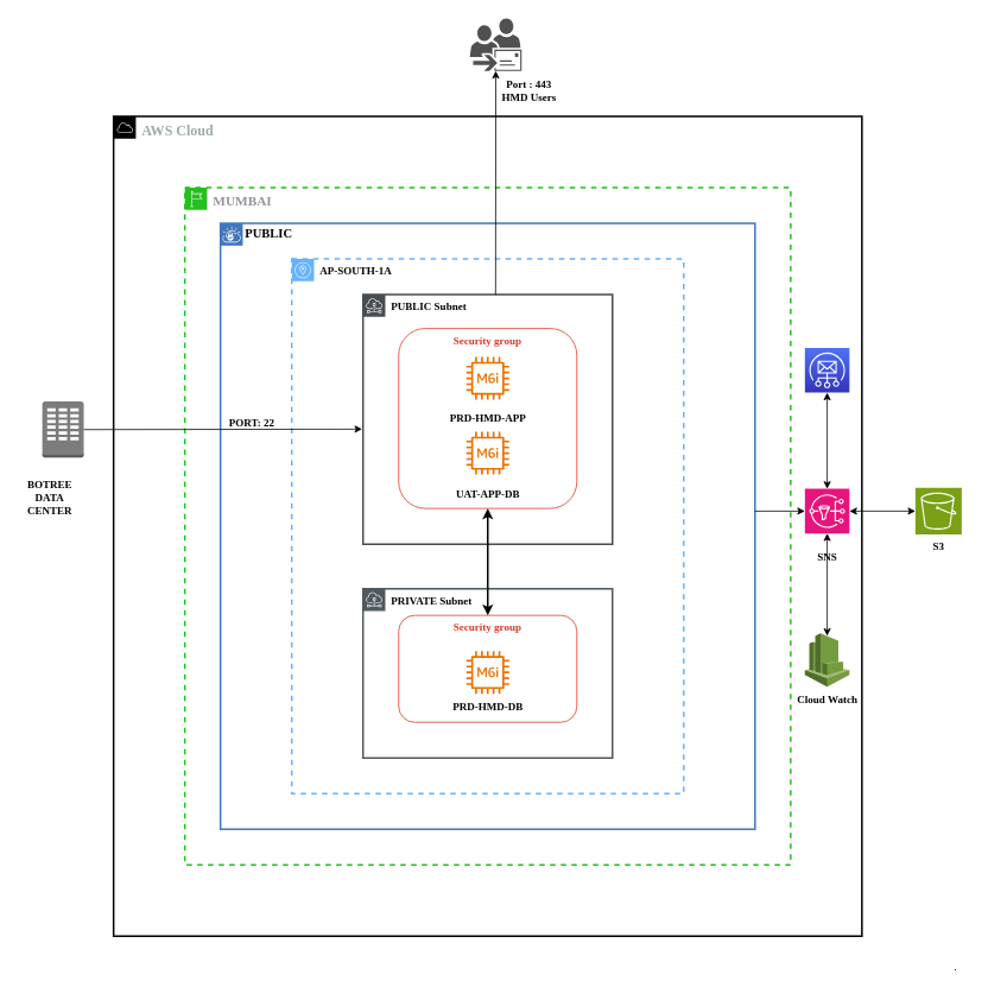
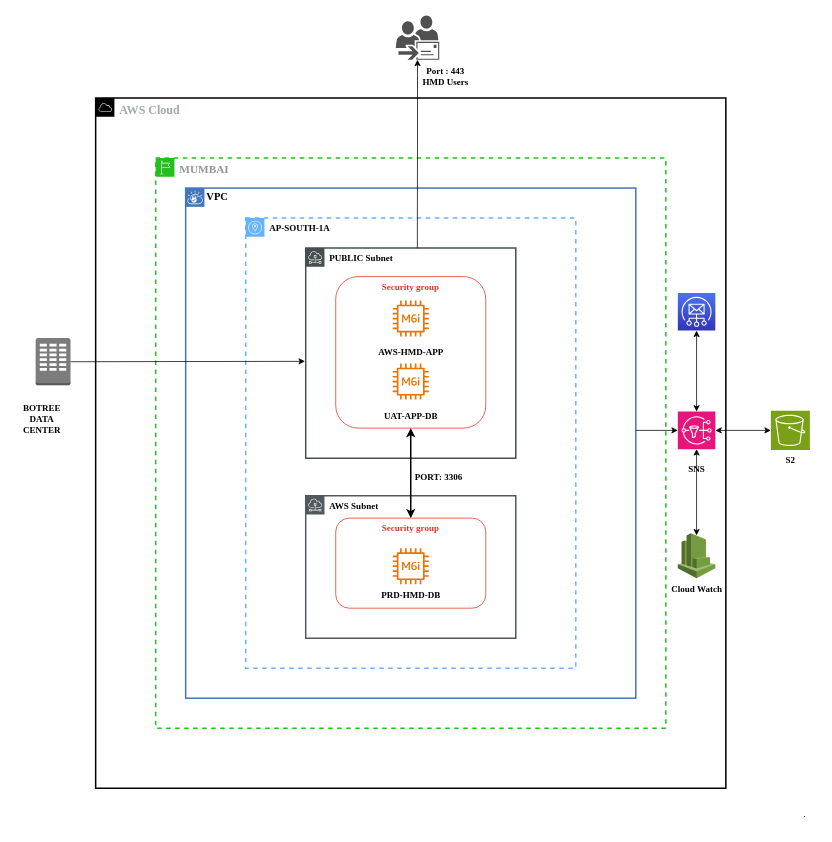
- <mxCell id="4" value="&lt;font face=&quot;Times New Roman&quot; style=&quot;font-size: 14px;&quot;&gt;&lt;b&gt;PUBLIC&lt;/b&gt;&lt;/font&gt;" style="shape=mxgraph.ibm.box;prType=vpc;fontStyle=0;verticalAlign=top;align=left;spacingLeft=32;spacingTop=4;fillColor=none;rounded=0;whiteSpace=wrap;html=1;strokeColor=#4376BB;strokeWidth=2;dashed=0;container=1;spacing=-4;collapsible=0;expand=0;recursiveResize=0;" parent="1" vertex="1"><mxGeometry x="247" y="250" width="600" height="680" as="geometry" /></mxCell>
+ <mxCell id="4" value="&lt;font face=&quot;Times New Roman&quot; style=&quot;font-size: 14px;&quot;&gt;&lt;b&gt;VPC&lt;/b&gt;&lt;/font&gt;" style="shape=mxgraph.ibm.box;prType=vpc;fontStyle=0;verticalAlign=top;align=left;spacingLeft=32;spacingTop=4;fillColor=none;rounded=0;whiteSpace=wrap;html=1;strokeColor=#4376BB;strokeWidth=2;dashed=0;container=1;spacing=-4;collapsible=0;expand=0;recursiveResize=0;" parent="1" vertex="1"><mxGeometry x="247" y="250" width="600" height="680" as="geometry" /></mxCell>
- <mxCell id="15" value="&lt;font face=&quot;Times New Roman&quot;&gt;&lt;b&gt;PRD-HMD-APP&lt;/b&gt;&lt;/font&gt;" style="text;html=1;align=center;verticalAlign=middle;resizable=0;points=[];autosize=1;strokeColor=none;fillColor=none;" parent="4" vertex="1"><mxGeometry x="245" y="204" width="110" height="30" as="geometry" /></mxCell>
+ <mxCell id="15" value="&lt;font face=&quot;Times New Roman&quot;&gt;&lt;b&gt;AWS-HMD-APP&lt;/b&gt;&lt;/font&gt;" style="text;html=1;align=center;verticalAlign=middle;resizable=0;points=[];autosize=1;strokeColor=none;fillColor=none;" parent="4" vertex="1"><mxGeometry x="245" y="204" width="110" height="30" as="geometry" /></mxCell>
- <mxCell id="18" value="&lt;font face=&quot;Times New Roman&quot;&gt;&lt;b&gt;PORT: 22&lt;/b&gt;&lt;/font&gt;" style="text;html=1;align=center;verticalAlign=middle;resizable=0;points=[];autosize=1;strokeColor=none;fillColor=none;" parent="4" vertex="1"><mxGeometry y="210" width="70" height="30" as="geometry" /></mxCell>
- <mxCell id="29" value="&lt;font face=&quot;Times New Roman&quot;&gt;&lt;b&gt;S3&lt;/b&gt;&lt;/font&gt;" style="text;html=1;align=center;verticalAlign=middle;resizable=0;points=[];autosize=1;strokeColor=none;fillColor=none;" parent="1" vertex="1"><mxGeometry x="1033" y="598" width="40" height="30" as="geometry" /></mxCell>
+ <mxCell id="29" value="&lt;font face=&quot;Times New Roman&quot;&gt;&lt;b&gt;S2&lt;/b&gt;&lt;/font&gt;" style="text;html=1;align=center;verticalAlign=middle;resizable=0;points=[];autosize=1;strokeColor=none;fillColor=none;" parent="1" vertex="1"><mxGeometry x="1033" y="598" width="40" height="30" as="geometry" /></mxCell>
+ <mxCell id="17" value="&lt;font face=&quot;Times New Roman&quot;&gt;&lt;b&gt;PORT: 3306&lt;/b&gt;&lt;/font&gt;" style="text;html=1;align=center;verticalAlign=middle;resizable=0;points=[];autosize=1;strokeColor=none;fillColor=none;" parent="4" vertex="1"><mxGeometry x="292" y="370" width="90" height="30" as="geometry" /></mxCell>
- <mxCell id="8" value="&lt;font face=&quot;Times New Roman&quot; color=&quot;#000000&quot;&gt;&lt;b&gt;PRIVATE Subnet&lt;/b&gt;&lt;/font&gt;" style="outlineConnect=0;gradientColor=none;html=1;whiteSpace=wrap;fontSize=12;fontStyle=0;shape=mxgraph.aws4.group;grIcon=mxgraph.aws4.group_subnet;strokeColor=#50595e;fillColor=none;verticalAlign=top;align=left;spacingLeft=30;fontColor=#879196;dashed=0;strokeWidth=2;" parent="4" vertex="1"><mxGeometry x="160" y="410" width="280" height="190" as="geometry" /></mxCell>
+ <mxCell id="8" value="&lt;font face=&quot;Times New Roman&quot; color=&quot;#000000&quot;&gt;&lt;b&gt;AWS Subnet&lt;/b&gt;&lt;/font&gt;" style="outlineConnect=0;gradientColor=none;html=1;whiteSpace=wrap;fontSize=12;fontStyle=0;shape=mxgraph.aws4.group;grIcon=mxgraph.aws4.group_subnet;strokeColor=#50595e;fillColor=none;verticalAlign=top;align=left;spacingLeft=30;fontColor=#879196;dashed=0;strokeWidth=2;" parent="4" vertex="1"><mxGeometry x="160" y="410" width="280" height="190" as="geometry" /></mxCell>
